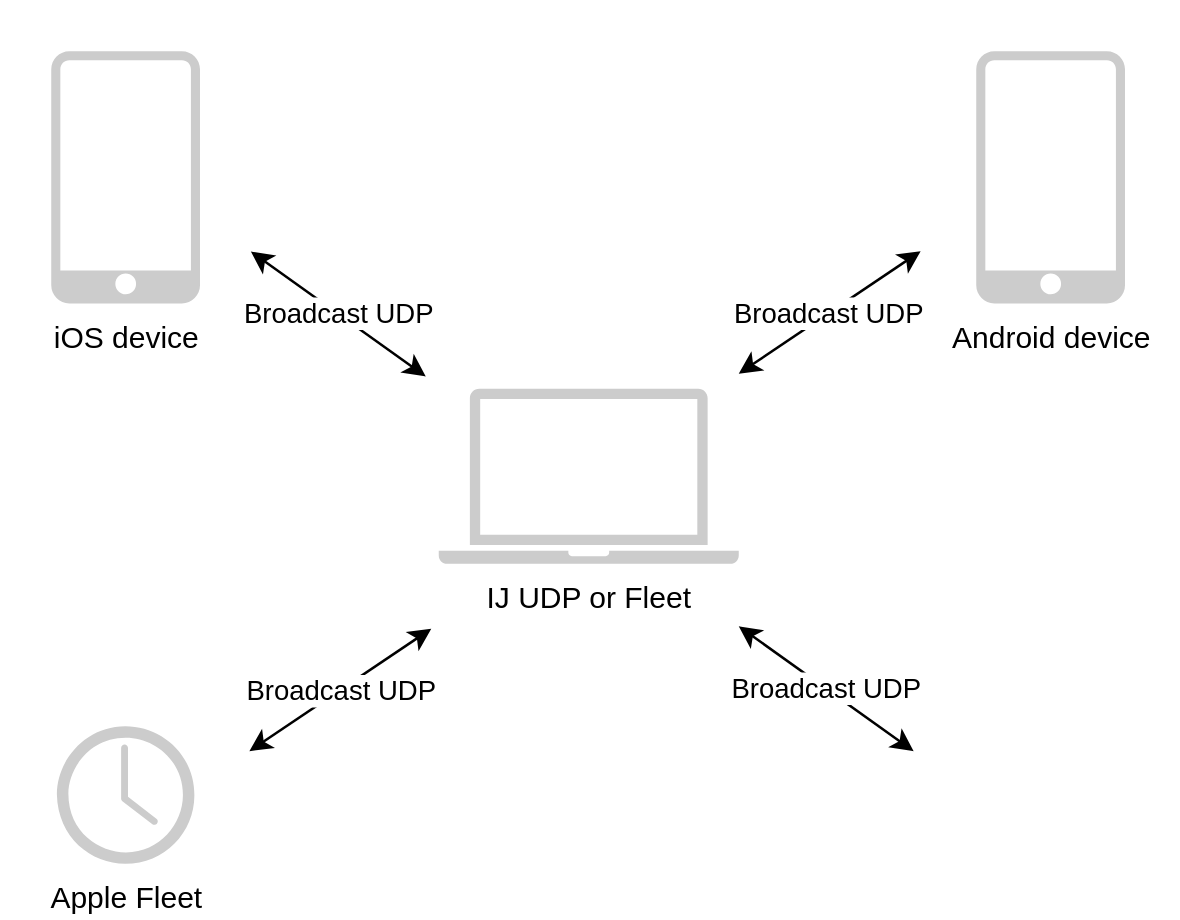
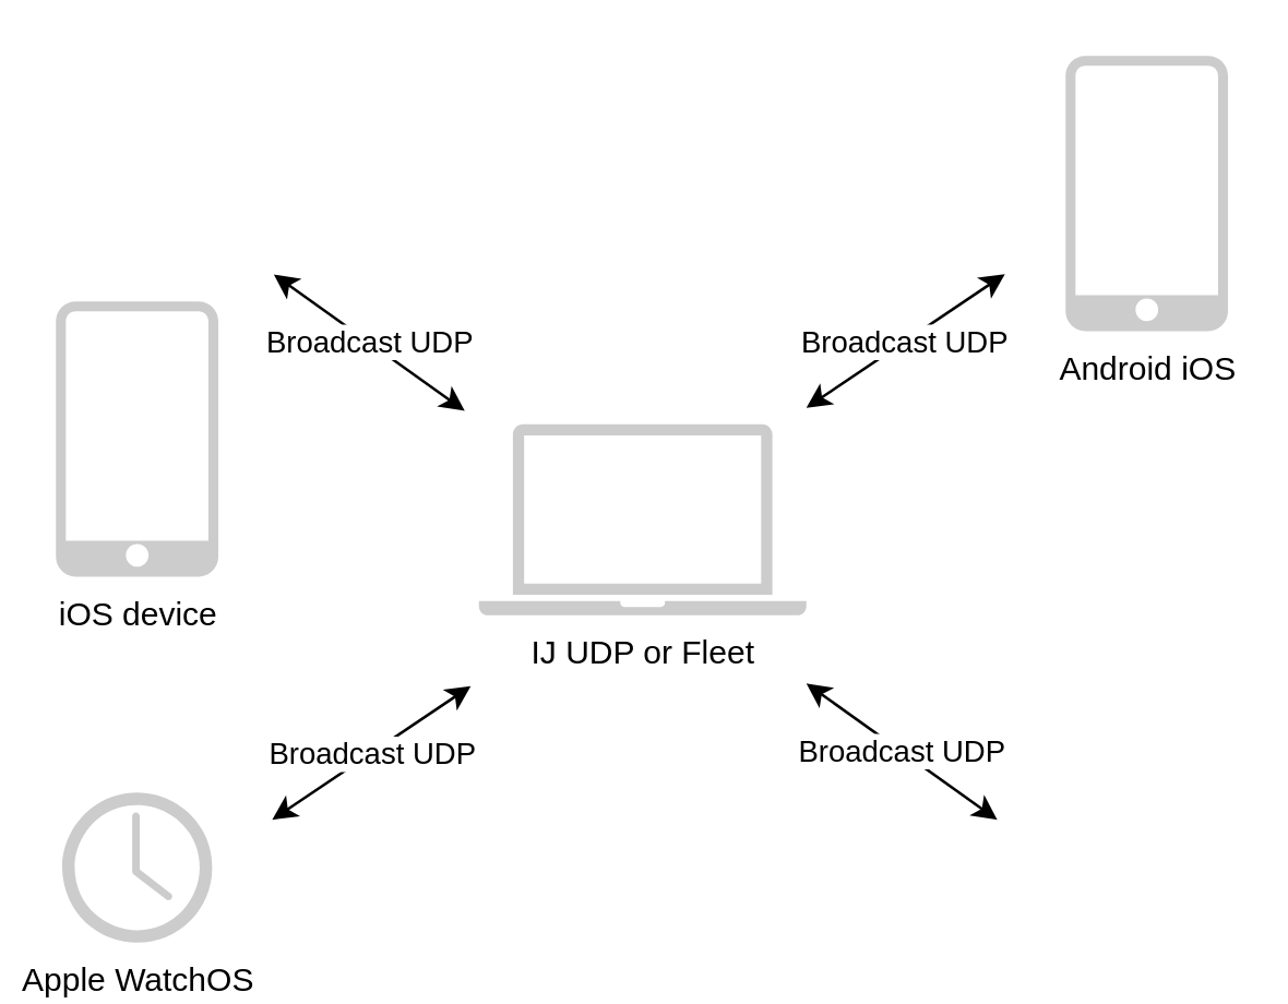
- <mxCell id="2" value="iOS device" style="sketch=0;pointerEvents=1;shadow=0;dashed=0;html=1;strokeColor=none;fillColor=#CCCCCC;aspect=fixed;labelPosition=center;verticalLabelPosition=bottom;verticalAlign=top;align=center;outlineConnect=0;shape=mxgraph.vvd.phone;" vertex="1" parent="1"><mxGeometry x="20" y="20" width="59.5" height="100.85" as="geometry" /></mxCell>
+ <mxCell id="2" value="iOS device" style="sketch=0;pointerEvents=1;shadow=0;dashed=0;html=1;strokeColor=none;fillColor=#CCCCCC;aspect=fixed;labelPosition=center;verticalLabelPosition=bottom;verticalAlign=top;align=center;outlineConnect=0;shape=mxgraph.vvd.phone;" vertex="1" parent="1"><mxGeometry x="20" y="110" width="59.5" height="100.85" as="geometry" /></mxCell>
- <mxCell id="5" value="Android device" style="sketch=0;pointerEvents=1;shadow=0;dashed=0;html=1;strokeColor=none;fillColor=#CCCCCC;aspect=fixed;labelPosition=center;verticalLabelPosition=bottom;verticalAlign=top;align=center;outlineConnect=0;shape=mxgraph.vvd.phone;" vertex="1" parent="1"><mxGeometry x="390" y="20" width="59.5" height="100.85" as="geometry" /></mxCell>
+ <mxCell id="5" value="Android iOS" style="sketch=0;pointerEvents=1;shadow=0;dashed=0;html=1;strokeColor=none;fillColor=#CCCCCC;aspect=fixed;labelPosition=center;verticalLabelPosition=bottom;verticalAlign=top;align=center;outlineConnect=0;shape=mxgraph.vvd.phone;" vertex="1" parent="1"><mxGeometry x="390" y="20" width="59.5" height="100.85" as="geometry" /></mxCell>
- <mxCell id="6" value="Apple Fleet" style="sketch=0;pointerEvents=1;shadow=0;dashed=0;html=1;strokeColor=none;fillColor=#CCCCCC;labelPosition=center;verticalLabelPosition=bottom;verticalAlign=top;outlineConnect=0;align=center;shape=mxgraph.office.concepts.clock;" vertex="1" parent="1"><mxGeometry x="22.25" y="290" width="55" height="55" as="geometry" /></mxCell>
+ <mxCell id="6" value="Apple WatchOS" style="sketch=0;pointerEvents=1;shadow=0;dashed=0;html=1;strokeColor=none;fillColor=#CCCCCC;labelPosition=center;verticalLabelPosition=bottom;verticalAlign=top;outlineConnect=0;align=center;shape=mxgraph.office.concepts.clock;" vertex="1" parent="1"><mxGeometry x="22.25" y="290" width="55" height="55" as="geometry" /></mxCell>
